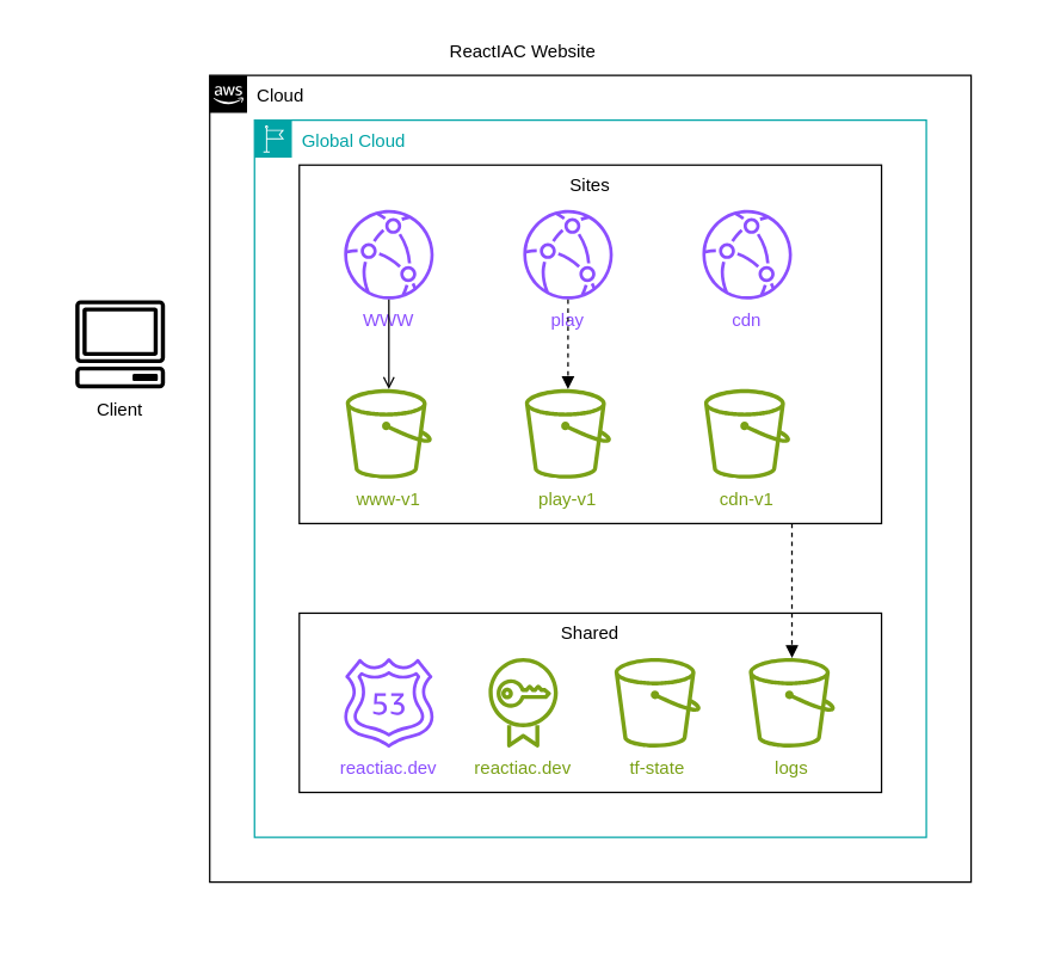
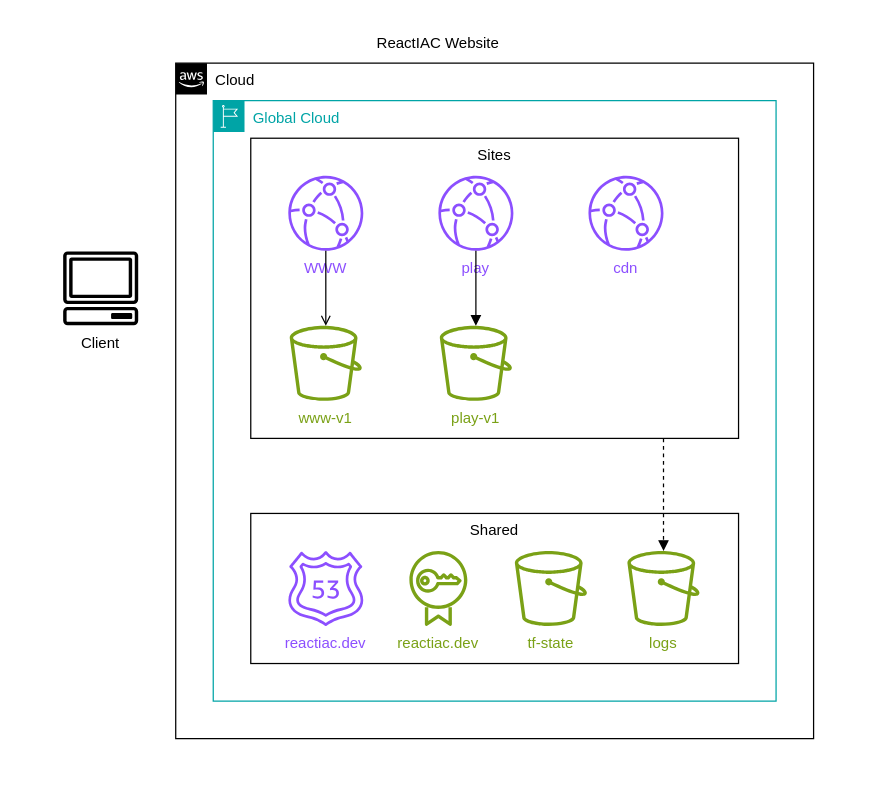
- <mxCell id="23" source="11" target="12" parent="1" edge="1" style="edgeStyle=orthogonalEdgeStyle;rounded=1;orthogonalLoop=1;jettySize=auto;html=1;startArrow=none;startFill=0;endArrow=block;endFill=1;dashed=1;"><mxGeometry relative="1" as="geometry"><Array as="points"><mxPoint x="380" y="230" /><mxPoint x="380" y="230" /></Array></mxGeometry></mxCell>
+ <mxCell id="23" source="11" target="12" parent="1" edge="1" style="edgeStyle=orthogonalEdgeStyle;rounded=1;orthogonalLoop=1;jettySize=auto;html=1;startArrow=none;startFill=0;endArrow=block;endFill=1"><mxGeometry relative="1" as="geometry"><Array as="points"><mxPoint x="380" y="230" /><mxPoint x="380" y="230" /></Array></mxGeometry></mxCell>
- <mxCell style="shape=mxgraph.aws4.bucket;fillColor=#7AA116;verticalLabelPosition=bottom;verticalAlign=top;align=center;aspect=fixed;strokeColor=#7AA116;fontColor=#7AA116" id="15" parent="13" value="cdn-v1" vertex="1"><mxGeometry as="geometry" width="60" height="60" x="0" y="120" /></mxCell>
